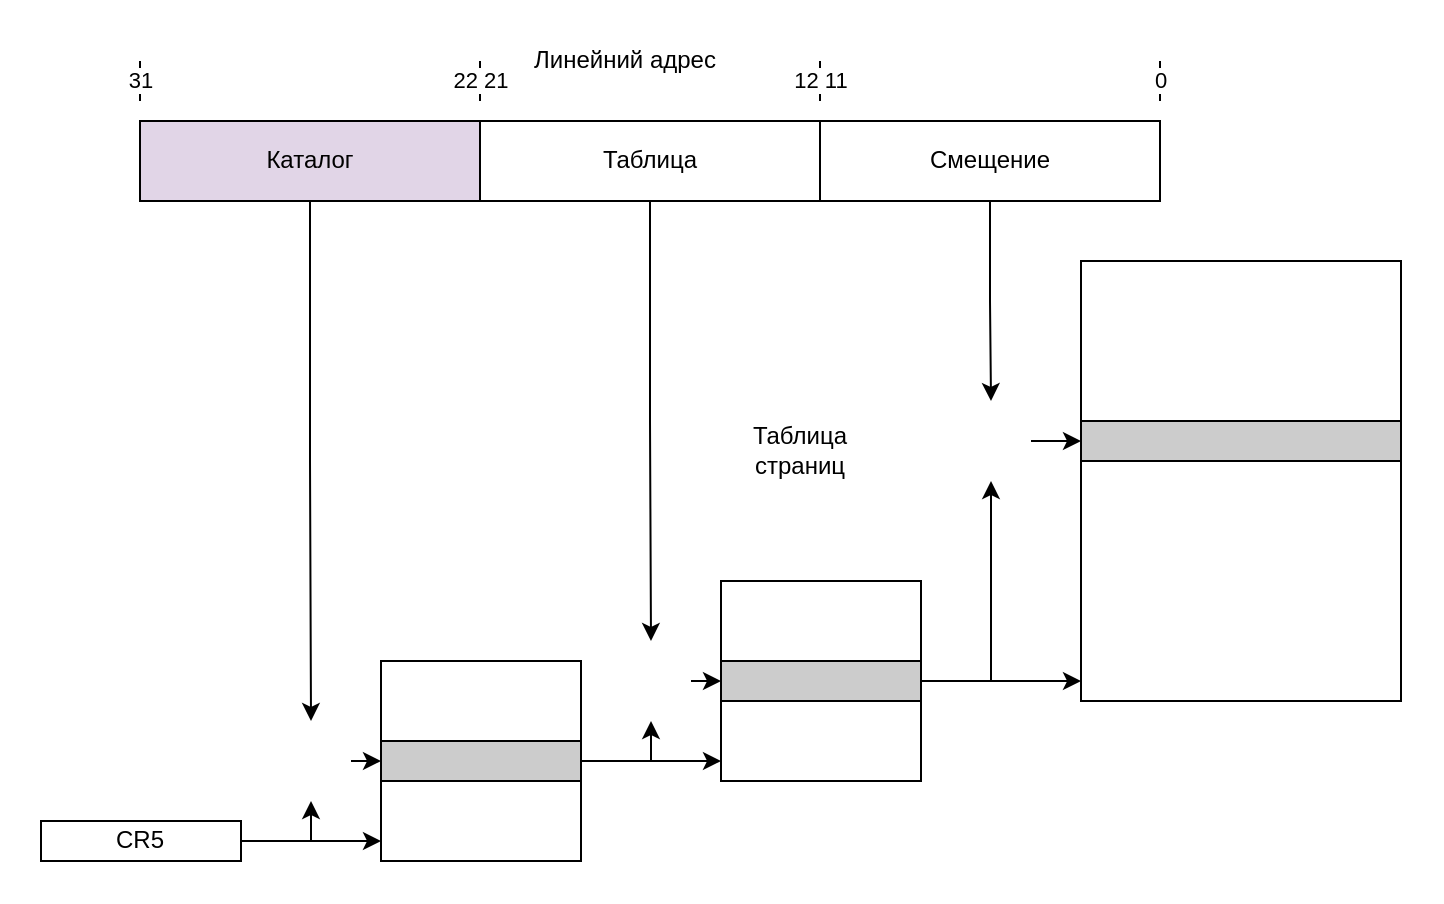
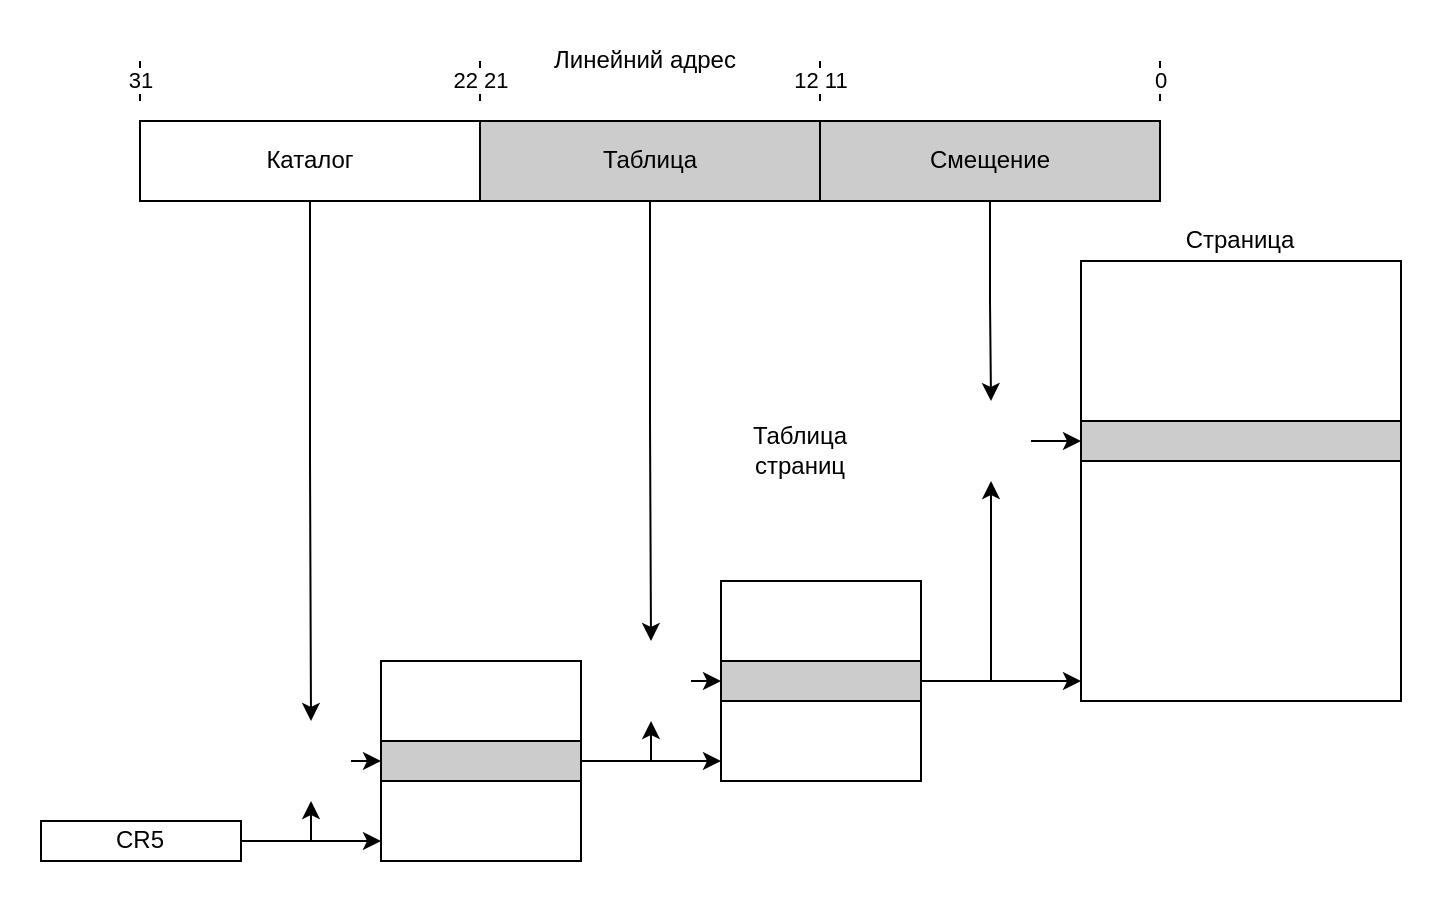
- <mxCell id="12" value="Линейний адрес" style="text;html=1;strokeColor=none;fillColor=none;align=center;verticalAlign=middle;whiteSpace=wrap;rounded=0;" vertex="1" parent="1"><mxGeometry x="259.5" y="20" width="105" height="20" as="geometry" /></mxCell>
+ <mxCell id="12" value="Линейний адрес" style="text;html=1;strokeColor=none;fillColor=none;align=center;verticalAlign=middle;whiteSpace=wrap;rounded=0;" vertex="1" parent="1"><mxGeometry x="269.5" y="20" width="105" height="20" as="geometry" /></mxCell>
- <mxCell id="3" value="Каталог" style="rounded=0;whiteSpace=wrap;html=1;fillColor=#e1d5e7;" vertex="1" parent="1"><mxGeometry x="69.5" y="60" width="170" height="40" as="geometry" /></mxCell>
+ <mxCell id="3" value="Каталог" style="rounded=0;whiteSpace=wrap;html=1;" vertex="1" parent="1"><mxGeometry x="69.5" y="60" width="170" height="40" as="geometry" /></mxCell>
- <mxCell id="5" value="Таблица" style="rounded=0;whiteSpace=wrap;html=1;" vertex="1" parent="1"><mxGeometry x="239.5" y="60" width="170" height="40" as="geometry" /></mxCell>
+ <mxCell id="5" value="Таблица" style="rounded=0;whiteSpace=wrap;html=1;fillColor=#cccccc;" vertex="1" parent="1"><mxGeometry x="239.5" y="60" width="170" height="40" as="geometry" /></mxCell>
- <mxCell id="7" value="Смещение" style="rounded=0;whiteSpace=wrap;html=1;" vertex="1" parent="1"><mxGeometry x="409.5" y="60" width="170" height="40" as="geometry" /></mxCell>
+ <mxCell id="7" value="Смещение" style="rounded=0;whiteSpace=wrap;html=1;fillColor=#cccccc;" vertex="1" parent="1"><mxGeometry x="409.5" y="60" width="170" height="40" as="geometry" /></mxCell>
+ <mxCell id="18" value="Страница" style="text;html=1;strokeColor=none;fillColor=none;align=center;verticalAlign=middle;whiteSpace=wrap;rounded=0;" vertex="1" parent="1"><mxGeometry x="600" y="110" width="40" height="20" as="geometry" /></mxCell>
